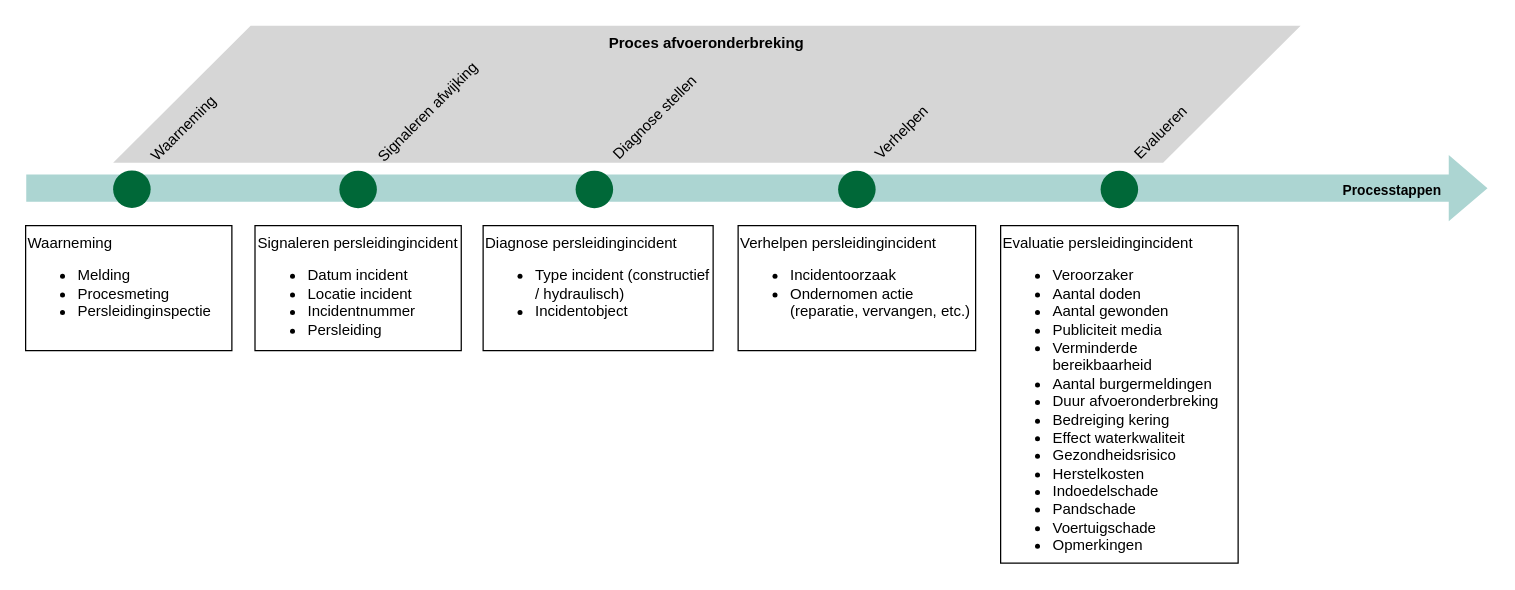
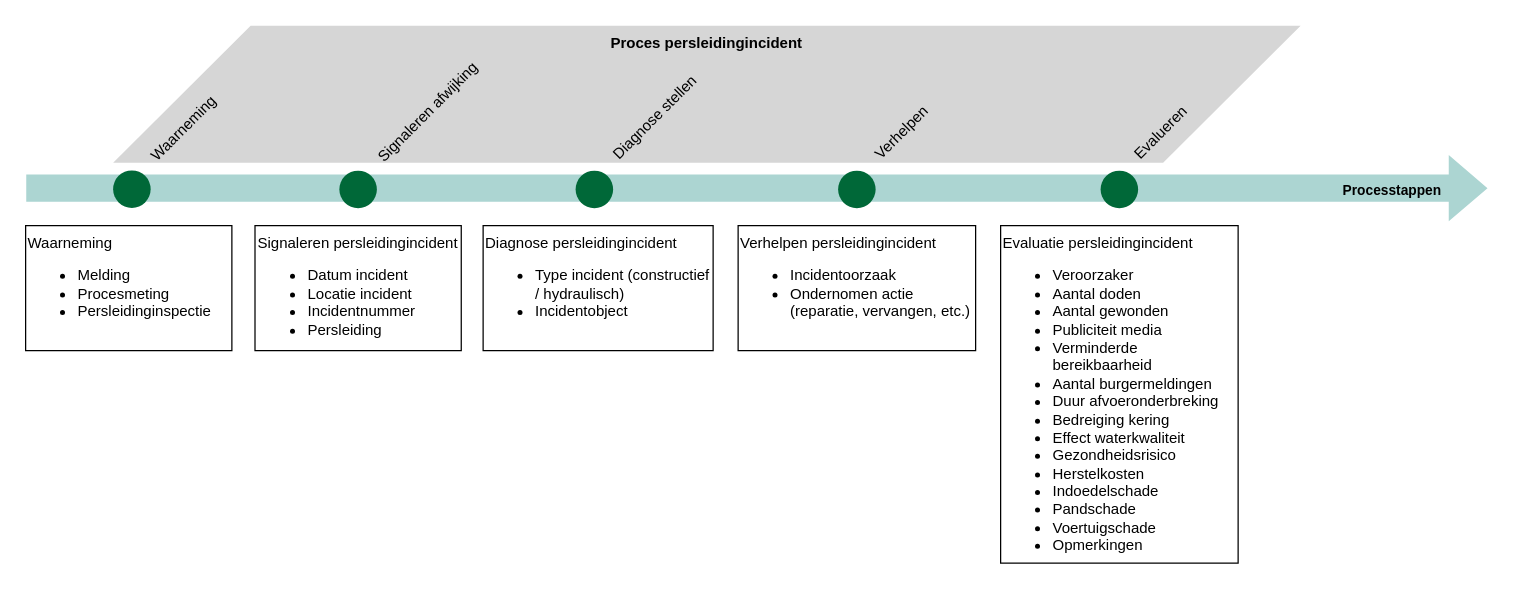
- <mxCell id="2" value="Proces afvoeronderbreking" style="shape=parallelogram;perimeter=parallelogramPerimeter;whiteSpace=wrap;html=1;fixedSize=1;size=110;horizontal=1;verticalAlign=top;fontFamily=arial;fontSize=12;fontStyle=1;strokeColor=none;fillColor=#D6D6D6;" vertex="1" parent="1"><mxGeometry x="90" y="20" width="950" height="109.61" as="geometry" /></mxCell>
+ <mxCell id="2" value="Proces persleidingincident" style="shape=parallelogram;perimeter=parallelogramPerimeter;whiteSpace=wrap;html=1;fixedSize=1;size=110;horizontal=1;verticalAlign=top;fontFamily=arial;fontSize=12;fontStyle=1;strokeColor=none;fillColor=#D6D6D6;" vertex="1" parent="1"><mxGeometry x="90" y="20" width="950" height="109.61" as="geometry" /></mxCell>
